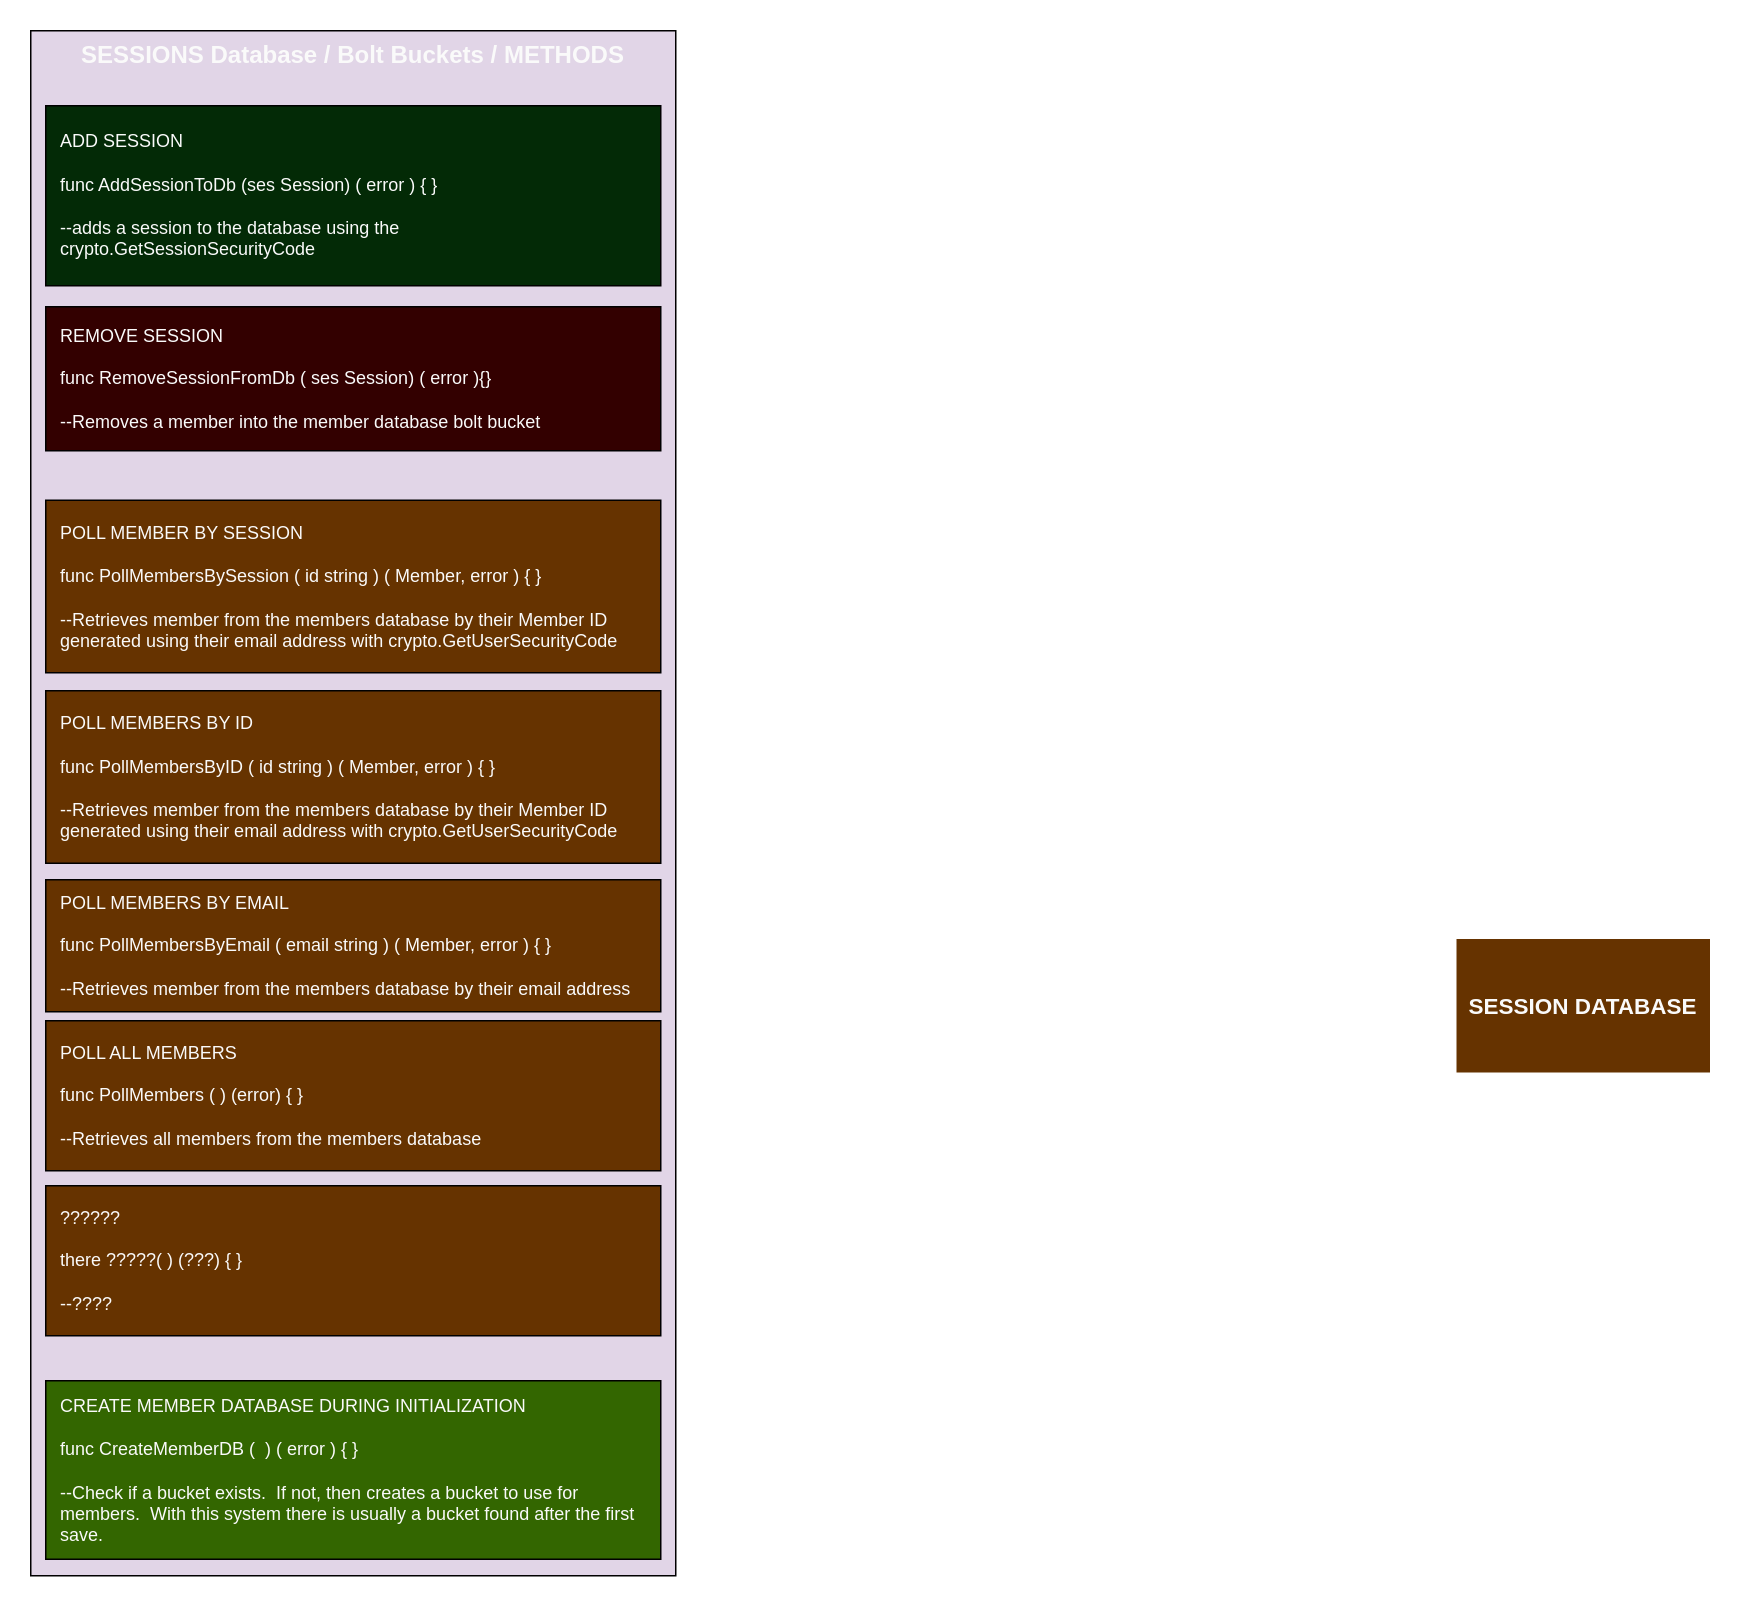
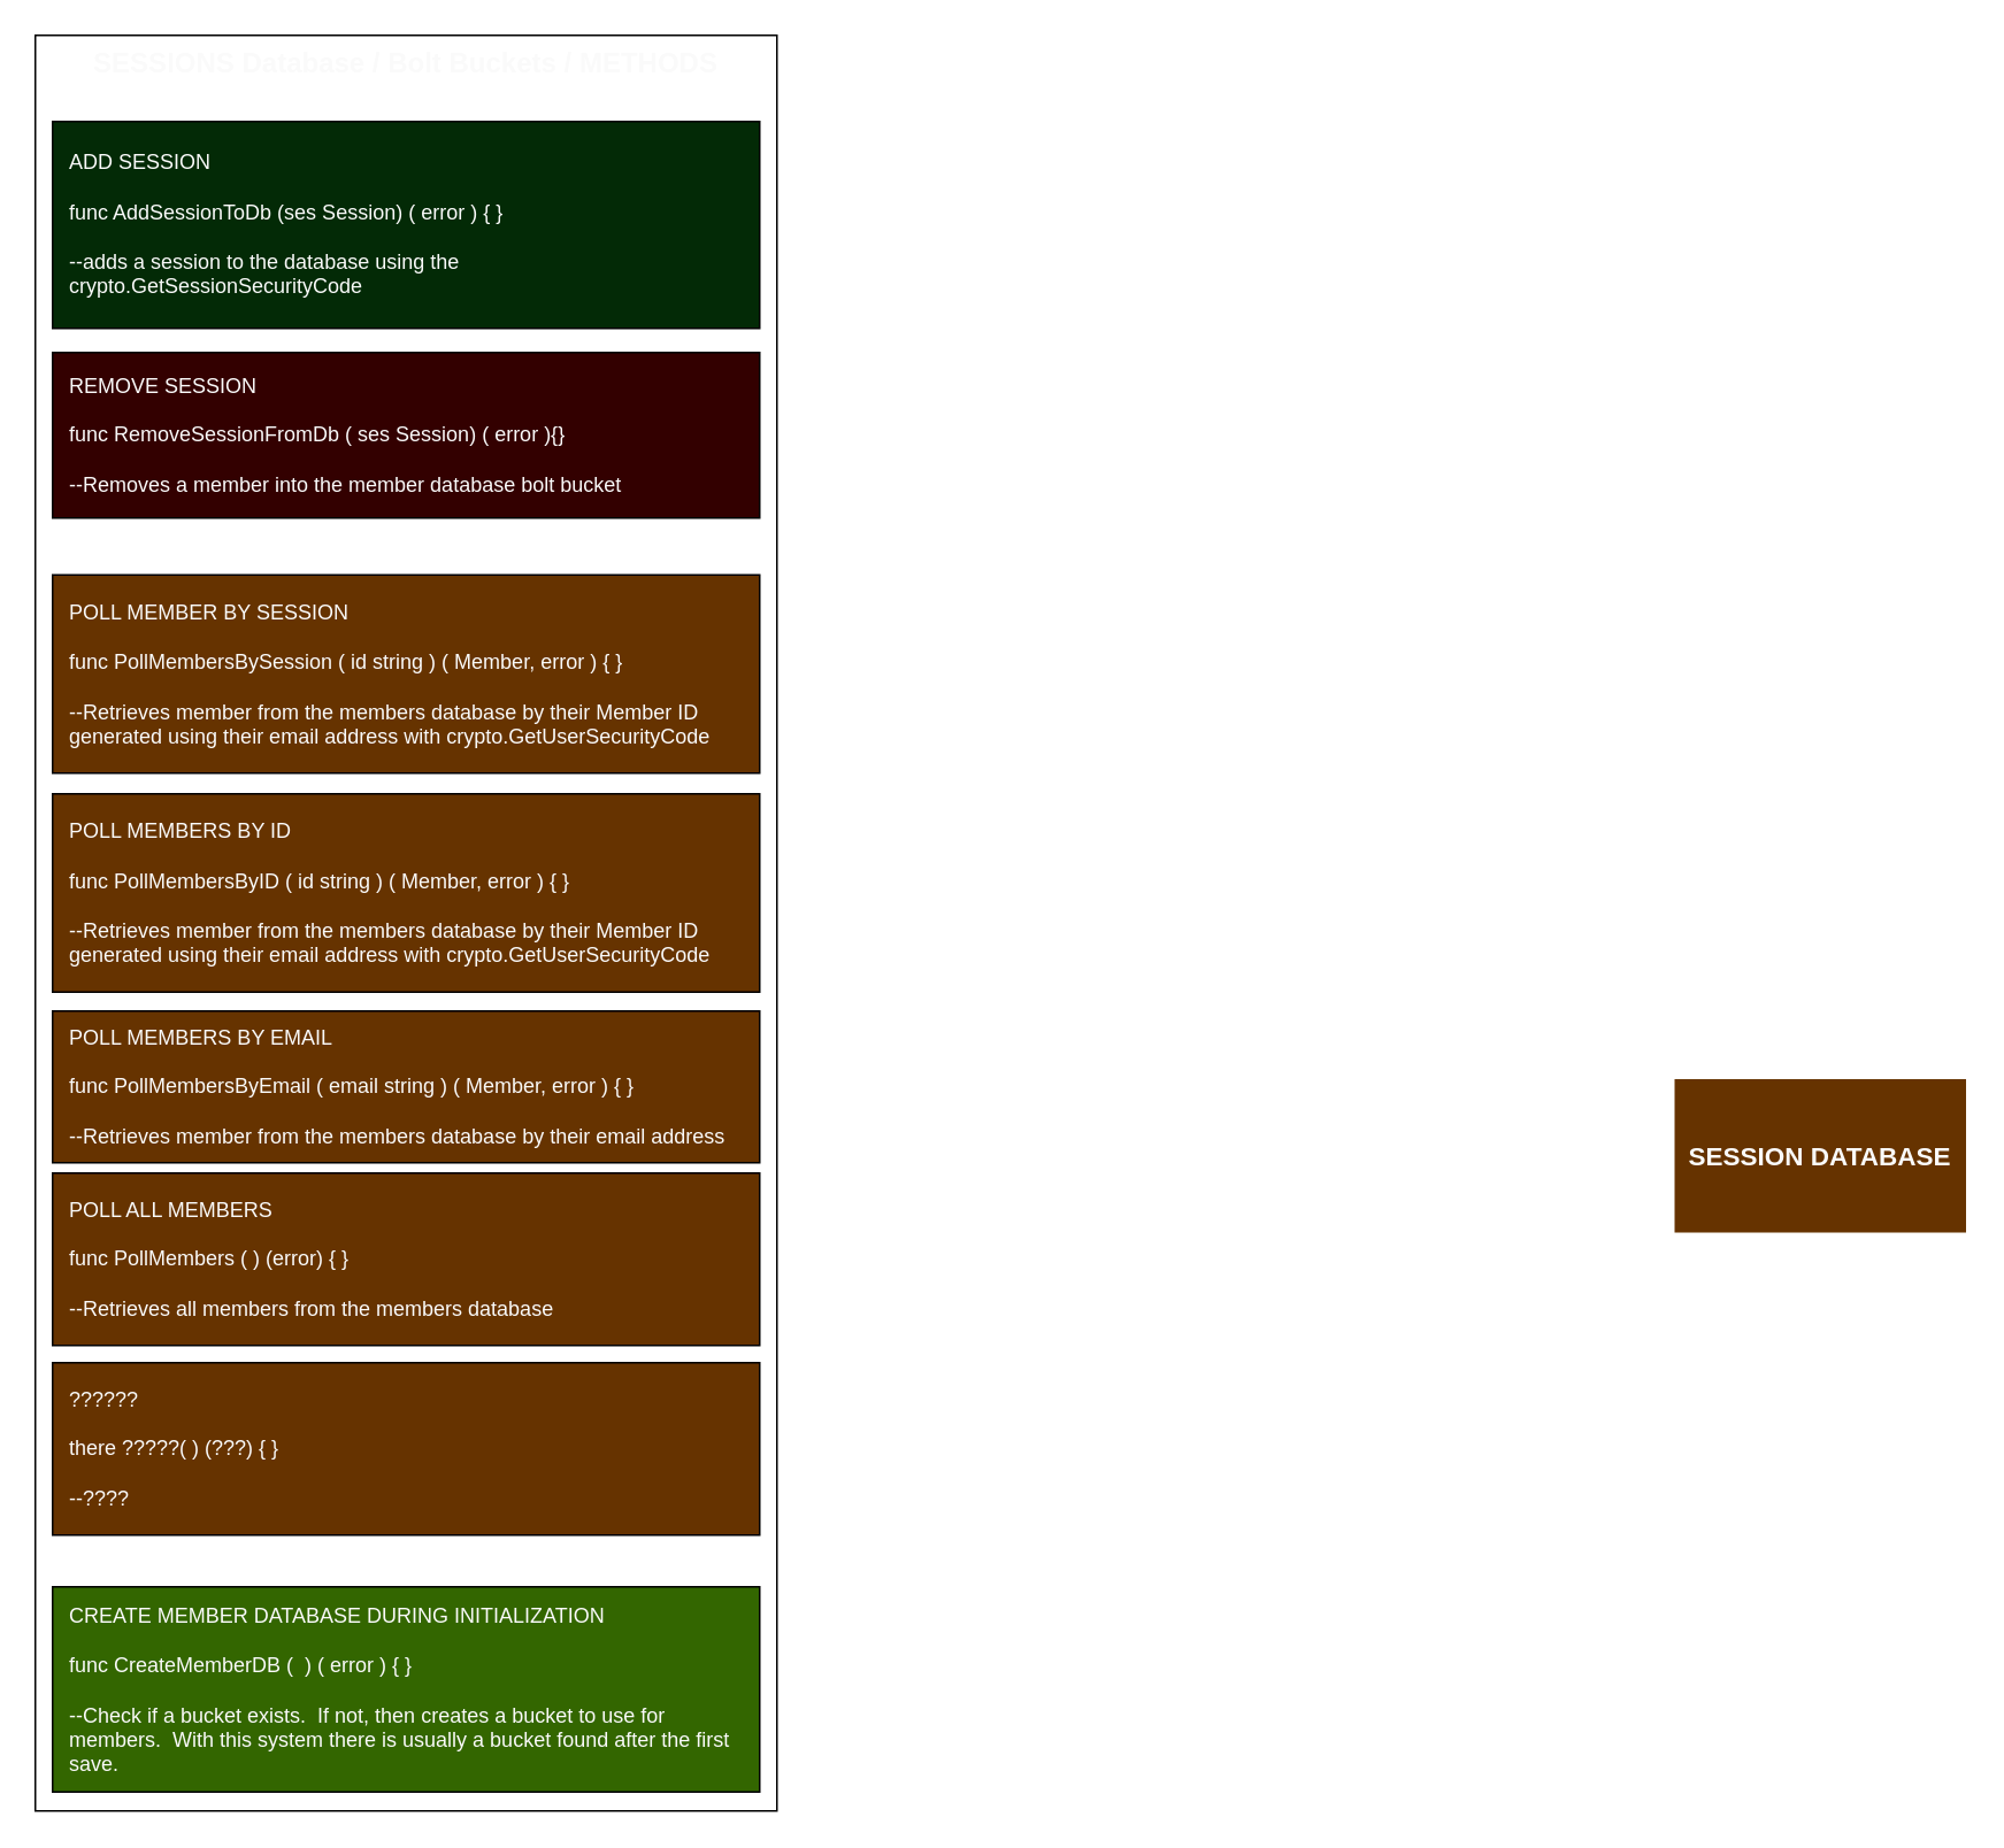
- <mxCell id="2" value="&lt;span style=&quot;font-size: 16px&quot;&gt;SESSIONS Database / Bolt Buckets / METHODS&lt;/span&gt;" style="rounded=0;whiteSpace=wrap;html=1;fontColor=#FAFAFA;align=center;verticalAlign=top;fontStyle=1;fontSize=16;fillColor=#e1d5e7;" parent="1" vertex="1"><mxGeometry x="20" y="20" width="430" height="1030" as="geometry" /></mxCell>
+ <mxCell id="2" value="&lt;span style=&quot;font-size: 16px&quot;&gt;SESSIONS Database / Bolt Buckets / METHODS&lt;/span&gt;" style="rounded=0;whiteSpace=wrap;html=1;fontColor=#FAFAFA;align=center;verticalAlign=top;fontStyle=1;fontSize=16;" parent="1" vertex="1"><mxGeometry x="20" y="20" width="430" height="1030" as="geometry" /></mxCell>
